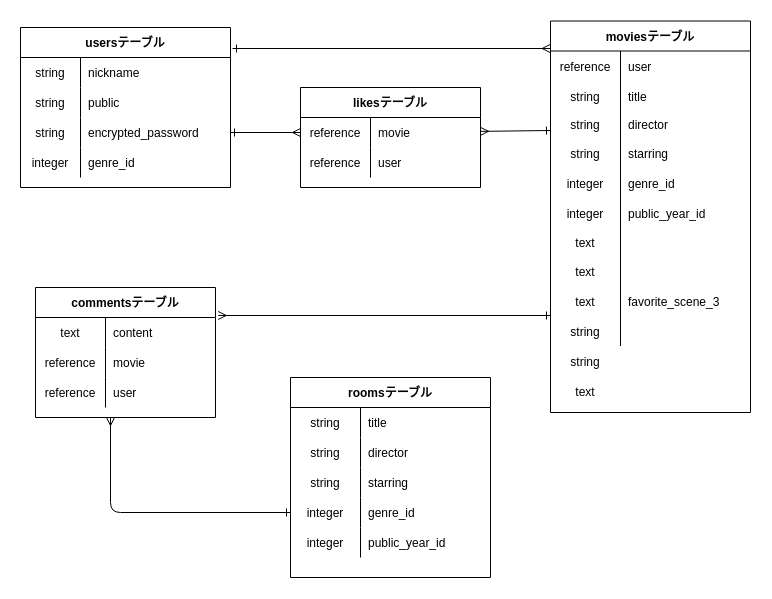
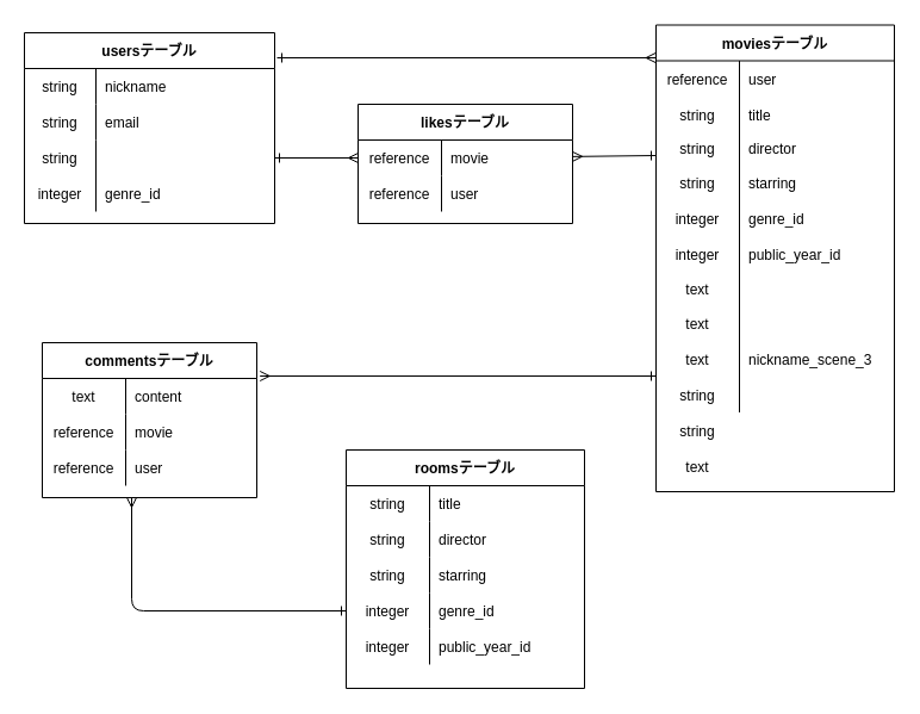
- <mxCell id="8" value="public" style="shape=partialRectangle;connectable=0;fillColor=none;top=0;left=0;bottom=0;right=0;align=left;spacingLeft=6;overflow=hidden;" parent="6" vertex="1"><mxGeometry x="60" width="150" height="30" as="geometry" /></mxCell>
+ <mxCell id="8" value="email" style="shape=partialRectangle;connectable=0;fillColor=none;top=0;left=0;bottom=0;right=0;align=left;spacingLeft=6;overflow=hidden;" parent="6" vertex="1"><mxGeometry x="60" width="150" height="30" as="geometry" /></mxCell>
- <mxCell id="11" value="encrypted_password" style="shape=partialRectangle;connectable=0;fillColor=none;top=0;left=0;bottom=0;right=0;align=left;spacingLeft=6;overflow=hidden;" parent="9" vertex="1"><mxGeometry x="60" width="150" height="30" as="geometry" /></mxCell>
- <mxCell id="41" value="favorite_scene_3" style="shape=partialRectangle;connectable=0;fillColor=none;top=0;left=0;bottom=0;right=0;align=left;spacingLeft=6;overflow=hidden;" parent="39" vertex="1"><mxGeometry x="70" width="130" height="30" as="geometry" /></mxCell>
+ <mxCell id="41" value="nickname_scene_3" style="shape=partialRectangle;connectable=0;fillColor=none;top=0;left=0;bottom=0;right=0;align=left;spacingLeft=6;overflow=hidden;" parent="39" vertex="1"><mxGeometry x="70" width="130" height="30" as="geometry" /></mxCell>
